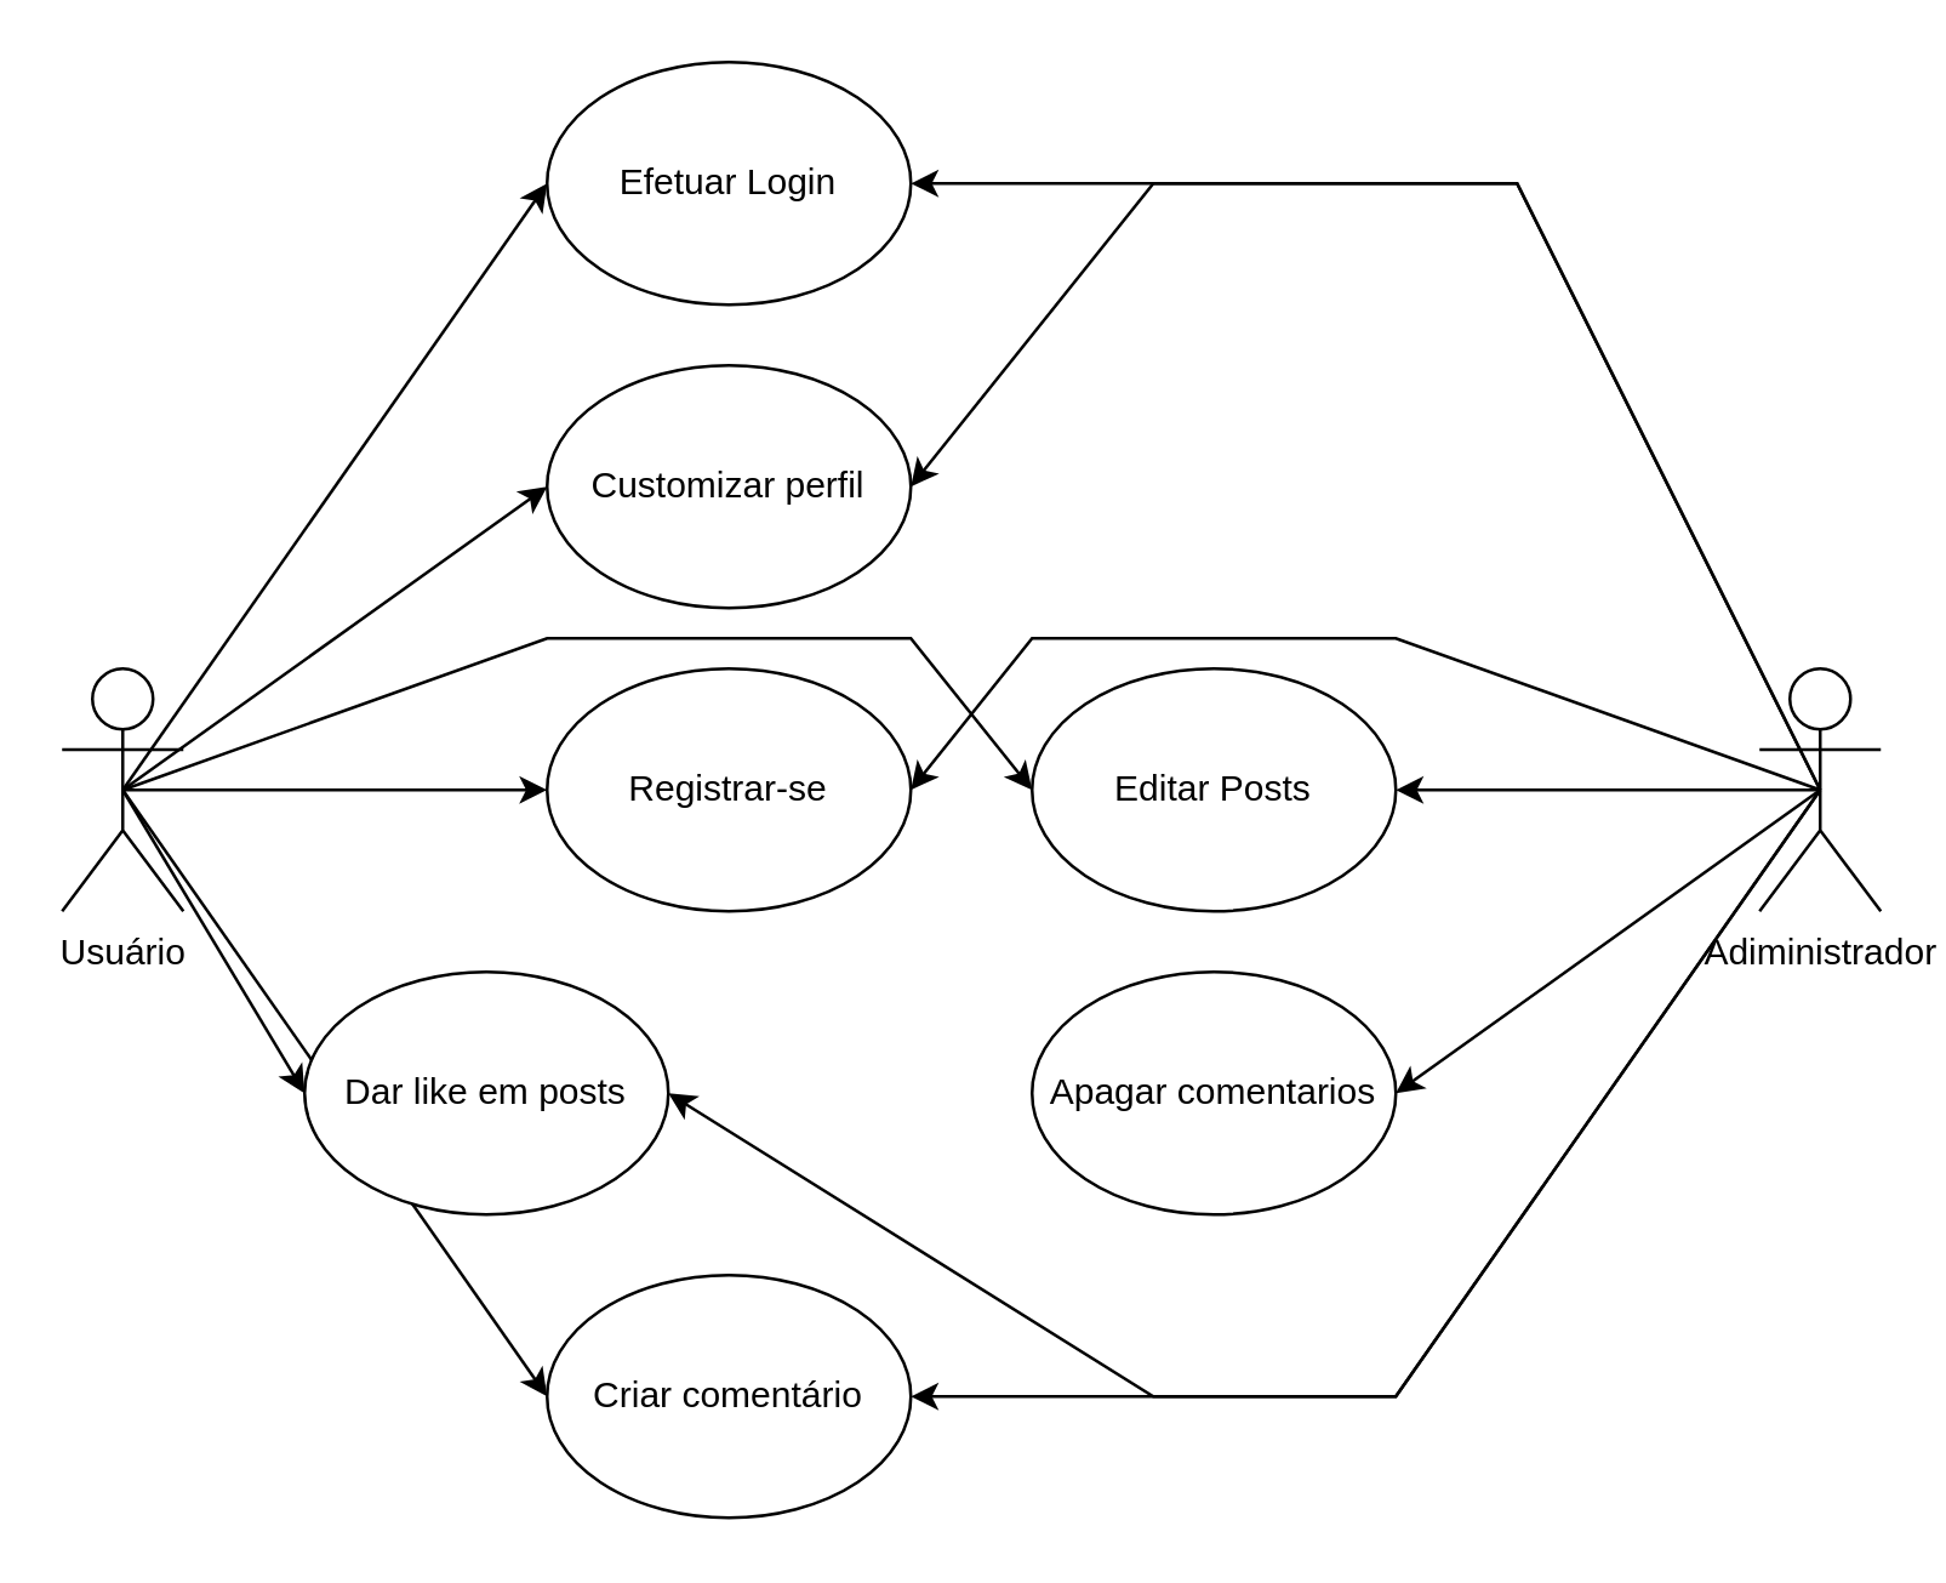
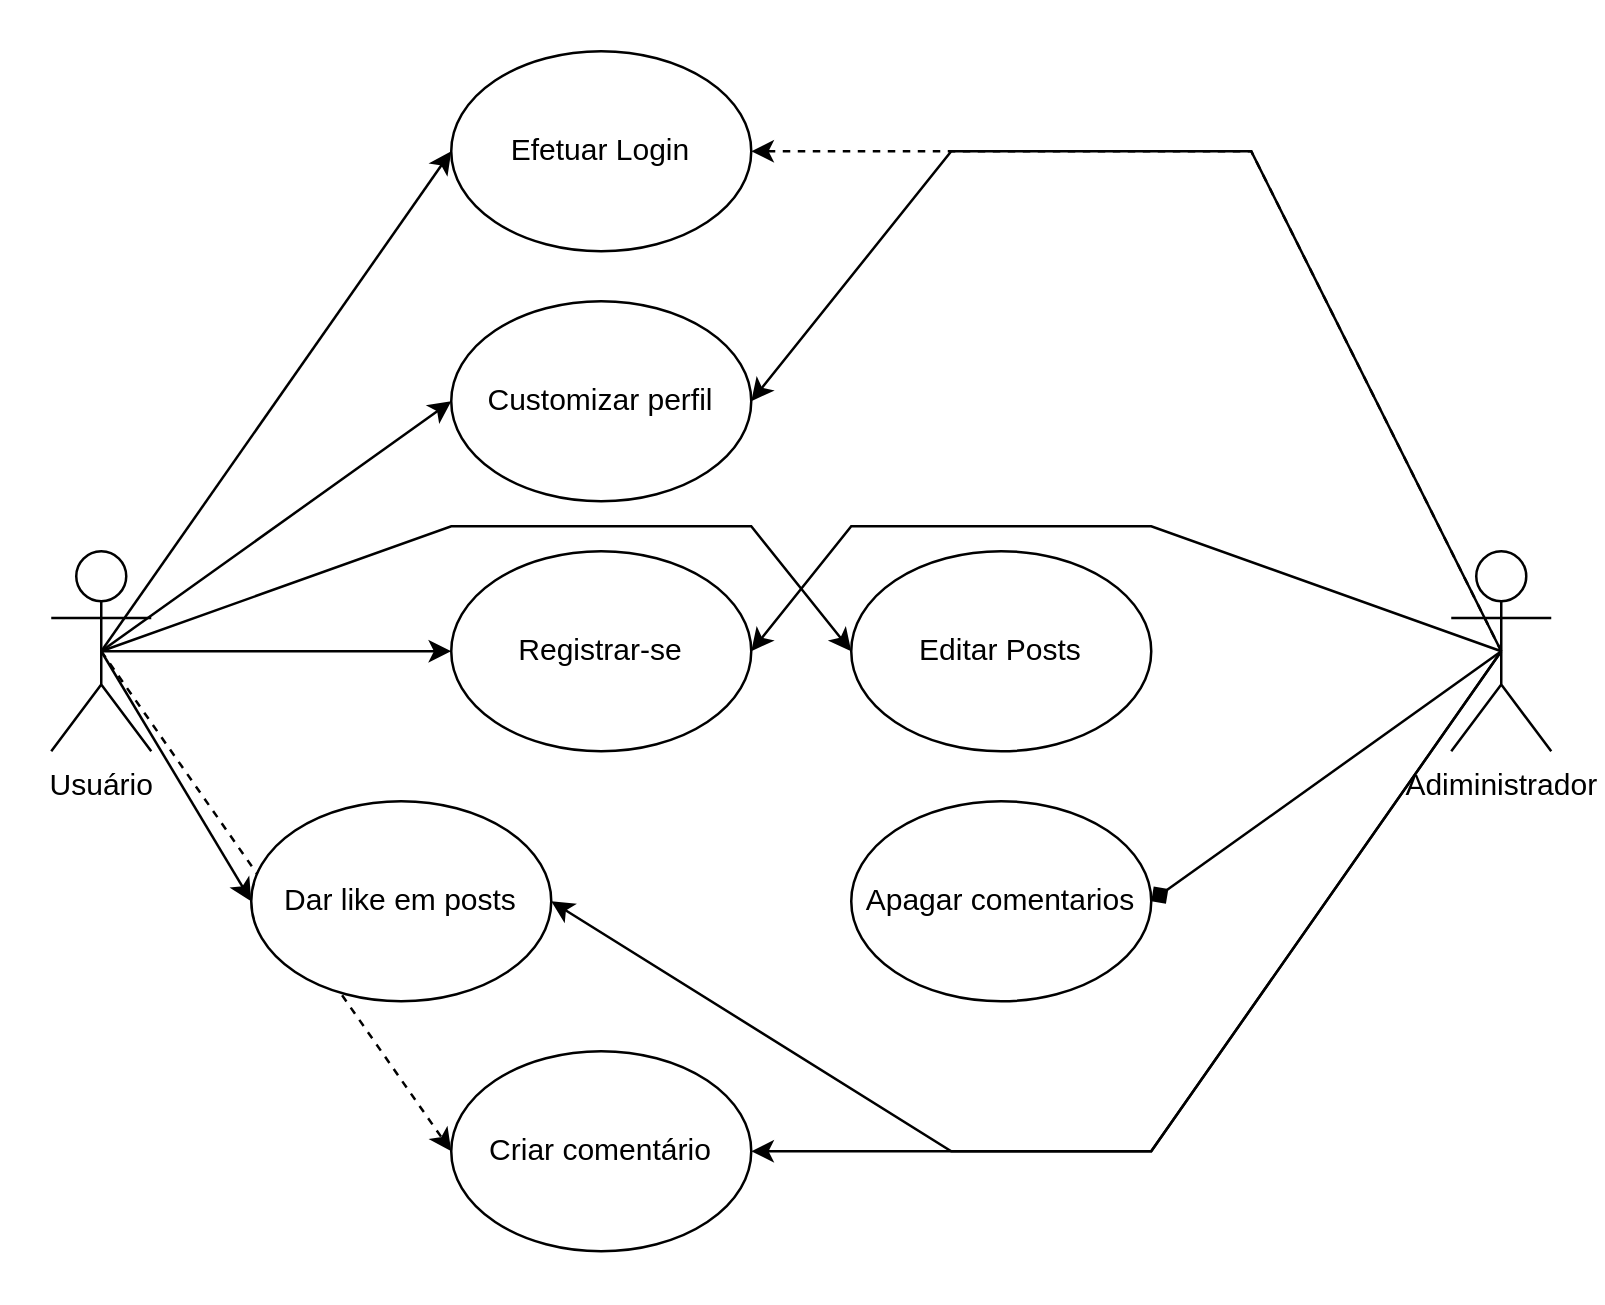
- <mxCell id="20" value="" style="endArrow=classic;html=1;rounded=0;entryX=1;entryY=0.5;entryDx=0;entryDy=0;exitX=0.5;exitY=0.5;exitDx=0;exitDy=0;exitPerimeter=0;" edge="1" parent="1" source="3" target="4"><mxGeometry width="50" height="50" relative="1" as="geometry"><mxPoint x="390" y="230" as="sourcePoint" /><mxPoint x="440" y="180" as="targetPoint" /><Array as="points"><mxPoint x="500" y="60" /></Array></mxGeometry></mxCell>
+ <mxCell id="20" value="" style="endArrow=classic;html=1;rounded=0;entryX=1;entryY=0.5;entryDx=0;entryDy=0;exitX=0.5;exitY=0.5;exitDx=0;exitDy=0;exitPerimeter=0;dashed=1;" edge="1" parent="1" source="3" target="4"><mxGeometry width="50" height="50" relative="1" as="geometry"><mxPoint x="390" y="230" as="sourcePoint" /><mxPoint x="440" y="180" as="targetPoint" /><Array as="points"><mxPoint x="500" y="60" /></Array></mxGeometry></mxCell>
- <mxCell id="18" value="" style="endArrow=classic;html=1;rounded=0;exitX=0.5;exitY=0.5;exitDx=0;exitDy=0;exitPerimeter=0;entryX=1;entryY=0.5;entryDx=0;entryDy=0;" edge="1" parent="1" source="3" target="16"><mxGeometry width="50" height="50" relative="1" as="geometry"><mxPoint x="380" y="330" as="sourcePoint" /><mxPoint x="430" y="280" as="targetPoint" /></mxGeometry></mxCell>
- <mxCell id="9" value="" style="endArrow=classic;html=1;rounded=0;entryX=0;entryY=0.5;entryDx=0;entryDy=0;exitX=0.5;exitY=0.5;exitDx=0;exitDy=0;exitPerimeter=0;" parent="1" source="2" target="8" edge="1"><mxGeometry width="50" height="50" relative="1" as="geometry"><mxPoint x="220" y="290" as="sourcePoint" /><mxPoint x="270" y="240" as="targetPoint" /></mxGeometry></mxCell>
+ <mxCell id="9" value="" style="endArrow=classic;html=1;rounded=0;entryX=0;entryY=0.5;entryDx=0;entryDy=0;exitX=0.5;exitY=0.5;exitDx=0;exitDy=0;exitPerimeter=0;dashed=1;" parent="1" source="2" target="8" edge="1"><mxGeometry width="50" height="50" relative="1" as="geometry"><mxPoint x="220" y="290" as="sourcePoint" /><mxPoint x="270" y="240" as="targetPoint" /></mxGeometry></mxCell>
- <mxCell id="12" value="" style="endArrow=classic;html=1;rounded=0;entryX=1;entryY=0.5;entryDx=0;entryDy=0;exitX=0.5;exitY=0.5;exitDx=0;exitDy=0;exitPerimeter=0;" parent="1" source="3" target="13" edge="1"><mxGeometry width="50" height="50" relative="1" as="geometry"><mxPoint x="590" y="390" as="sourcePoint" /><mxPoint x="670" y="360" as="targetPoint" /></mxGeometry></mxCell>
+ <mxCell id="12" value="" style="endArrow=diamond;html=1;rounded=0;entryX=1;entryY=0.5;entryDx=0;entryDy=0;exitX=0.5;exitY=0.5;exitDx=0;exitDy=0;exitPerimeter=0;" parent="1" source="3" target="13" edge="1"><mxGeometry width="50" height="50" relative="1" as="geometry"><mxPoint x="590" y="390" as="sourcePoint" /><mxPoint x="670" y="360" as="targetPoint" /></mxGeometry></mxCell>
